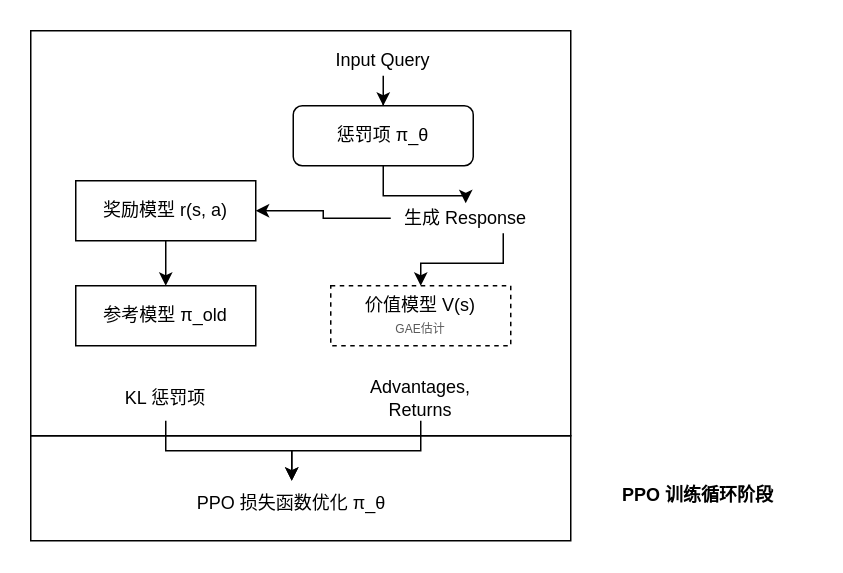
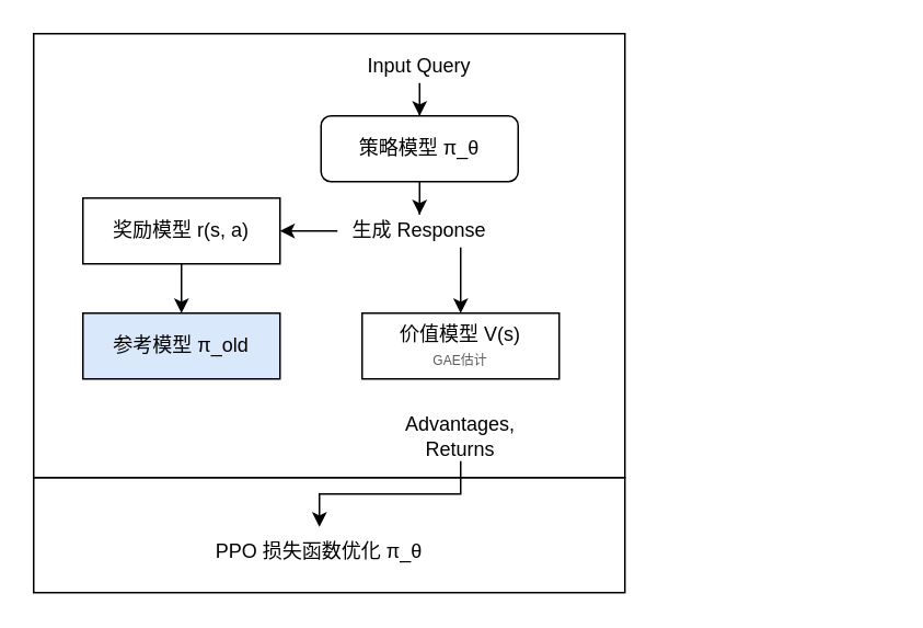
- <mxCell id="3" value="惩罚项&amp;nbsp;π_θ" style="rounded=1;whiteSpace=wrap;html=1;" vertex="1" parent="1"><mxGeometry x="195" y="70" width="120" height="40" as="geometry" /></mxCell>
+ <mxCell id="3" value="策略模型&amp;nbsp;π_θ" style="rounded=1;whiteSpace=wrap;html=1;" vertex="1" parent="1"><mxGeometry x="195" y="70" width="120" height="40" as="geometry" /></mxCell>
- <mxCell id="20" value="生成 Response" style="text;whiteSpace=wrap;align=center;verticalAlign=middle;" vertex="1" parent="1"><mxGeometry x="260" y="135" width="100" height="20" as="geometry" /></mxCell>
+ <mxCell id="20" value="生成 Response" style="text;whiteSpace=wrap;align=center;verticalAlign=middle;" vertex="1" parent="1"><mxGeometry x="205" y="130" width="100" height="20" as="geometry" /></mxCell>
- <mxCell id="6" value="参考模型 π_old" style="rounded=0;whiteSpace=wrap;html=1;" vertex="1" parent="1"><mxGeometry x="50" y="190" width="120" height="40" as="geometry" /></mxCell>
+ <mxCell id="6" value="参考模型 π_old" style="rounded=0;whiteSpace=wrap;html=1;fillColor=#dae8fc;" vertex="1" parent="1"><mxGeometry x="50" y="190" width="120" height="40" as="geometry" /></mxCell>
- <mxCell id="7" value="价值模型 V(s)&lt;br&gt;&lt;font style=&quot;font-size: 8px; color: light-dark(rgb(89, 89, 89), rgb(237, 237, 237));&quot;&gt;GAE估计&lt;/font&gt;" style="rounded=0;whiteSpace=wrap;html=1;dashed=1;" vertex="1" parent="1"><mxGeometry x="220" y="190" width="120" height="40" as="geometry" /></mxCell>
+ <mxCell id="7" value="价值模型 V(s)&lt;br&gt;&lt;font style=&quot;font-size: 8px; color: light-dark(rgb(89, 89, 89), rgb(237, 237, 237));&quot;&gt;GAE估计&lt;/font&gt;" style="rounded=0;whiteSpace=wrap;html=1;" vertex="1" parent="1"><mxGeometry x="220" y="190" width="120" height="40" as="geometry" /></mxCell>
- <mxCell id="11" value="KL 惩罚项" style="text;whiteSpace=wrap;align=center;verticalAlign=middle;" vertex="1" parent="1"><mxGeometry x="60" y="250" width="100" height="30" as="geometry" /></mxCell>
- <mxCell id="10" value="" style="edgeStyle=orthogonalEdgeStyle;rounded=0;orthogonalLoop=1;jettySize=auto;html=1;" edge="1" parent="1" source="11" target="14"><mxGeometry relative="1" as="geometry" /></mxCell>
- <mxCell id="17" value="&lt;strong data-end=&quot;795&quot; data-start=&quot;781&quot;&gt;PPO 训练循环阶段&lt;/strong&gt;" style="text;whiteSpace=wrap;html=1;align=center;verticalAlign=middle;" vertex="1" parent="1"><mxGeometry x="390" y="310" width="150" height="40" as="geometry" /></mxCell>
